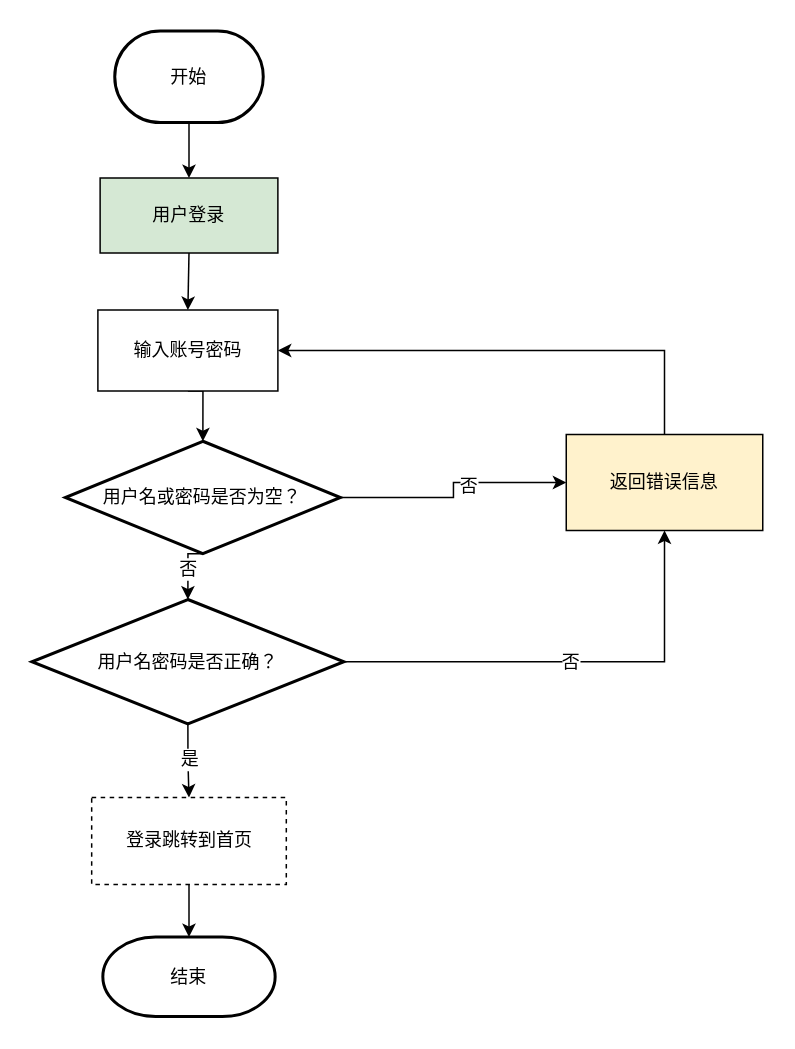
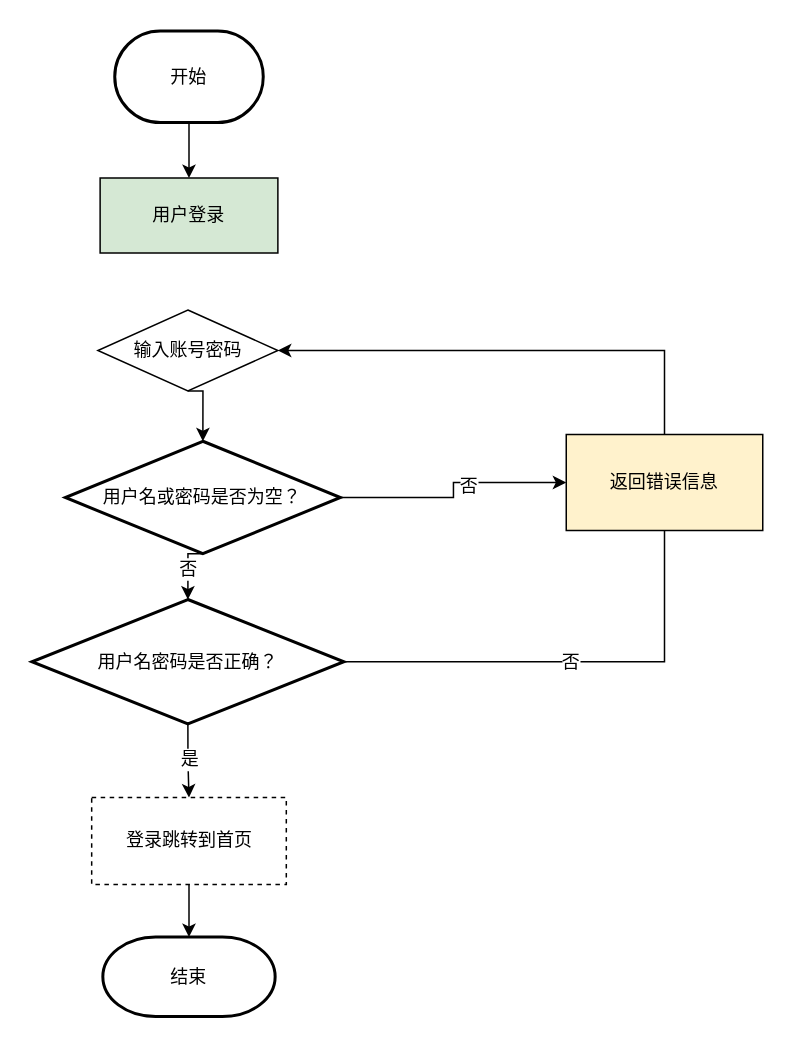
- <mxCell id="4" style="edgeStyle=orthogonalEdgeStyle;rounded=0;orthogonalLoop=1;jettySize=auto;html=1;exitX=0.5;exitY=1;exitDx=0;exitDy=0;entryX=0.5;entryY=0;entryDx=0;entryDy=0;" edge="1" parent="1" source="5" target="19"><mxGeometry relative="1" as="geometry" /></mxCell>
- <mxCell id="19" value="输入账号密码" style="rounded=0;whiteSpace=wrap;html=1;fontSize=12;" vertex="1" parent="1"><mxGeometry x="64.76" y="206" width="120" height="54" as="geometry" /></mxCell>
+ <mxCell id="19" value="输入账号密码" style="rhombus;whiteSpace=wrap;html=1;fontSize=12;" vertex="1" parent="1"><mxGeometry x="64.76" y="206" width="120" height="54" as="geometry" /></mxCell>
- <mxCell id="11" value="否" style="edgeStyle=orthogonalEdgeStyle;rounded=0;orthogonalLoop=1;jettySize=auto;html=1;exitX=1;exitY=0.5;exitDx=0;exitDy=0;exitPerimeter=0;entryX=0.5;entryY=1;entryDx=0;entryDy=0;fontSize=12;" edge="1" parent="1" source="12" target="14"><mxGeometry relative="1" as="geometry" /></mxCell>
+ <mxCell id="11" value="否" style="edgeStyle=orthogonalEdgeStyle;rounded=0;orthogonalLoop=1;jettySize=auto;html=1;exitX=1;exitY=0.5;exitDx=0;exitDy=0;exitPerimeter=0;entryX=0.5;entryY=1;entryDx=0;entryDy=0;fontSize=12;endArrow=none;" edge="1" parent="1" source="12" target="14"><mxGeometry relative="1" as="geometry" /></mxCell>
